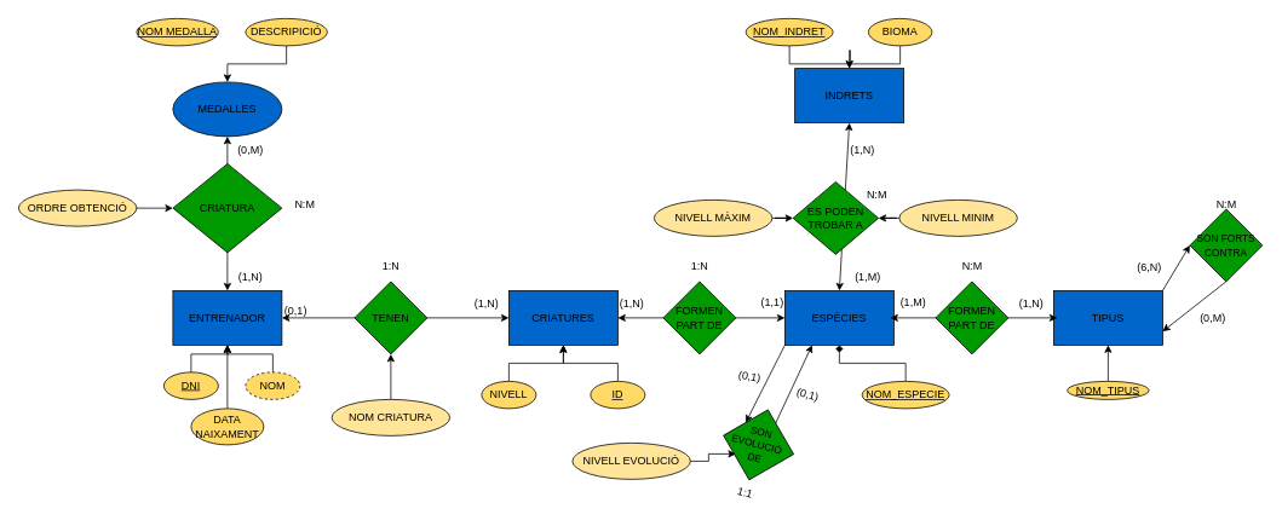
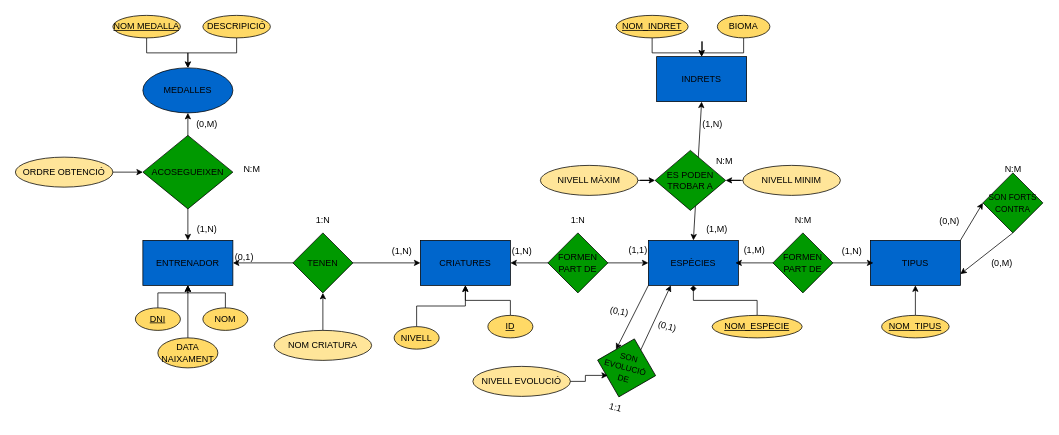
+ <mxCell id="55" style="edgeStyle=orthogonalEdgeStyle;rounded=0;orthogonalLoop=1;jettySize=auto;html=1;entryX=0.5;entryY=0;entryDx=0;entryDy=0;" edge="1" parent="1" source="56" target="52"><mxGeometry relative="1" as="geometry" /></mxCell>
- <mxCell id="57" style="edgeStyle=orthogonalEdgeStyle;rounded=0;orthogonalLoop=1;jettySize=auto;html=1;entryX=0.5;entryY=0;entryDx=0;entryDy=0;" edge="1" parent="1" source="58" target="52"><mxGeometry relative="1" as="geometry" /></mxCell>
+ <mxCell id="57" style="edgeStyle=orthogonalEdgeStyle;rounded=0;orthogonalLoop=1;jettySize=auto;html=1;entryX=0.5;entryY=0;entryDx=0;entryDy=0;endArrow=open;" edge="1" parent="1" source="58" target="52"><mxGeometry relative="1" as="geometry" /></mxCell>
- <mxCell id="60" value="CRIATURA" style="rhombus;whiteSpace=wrap;html=1;fillColor=#009900;" vertex="1" parent="1"><mxGeometry x="190" y="180" width="120" height="98" as="geometry" /></mxCell>
+ <mxCell id="60" value="ACOSEGUEIXEN" style="rhombus;whiteSpace=wrap;html=1;fillColor=#009900;" vertex="1" parent="1"><mxGeometry x="190" y="180" width="120" height="98" as="geometry" /></mxCell>
- <mxCell id="25" value="(6,N)" style="text;html=1;align=center;verticalAlign=middle;resizable=0;points=[];autosize=1;strokeColor=none;fillColor=none;" vertex="1" parent="1"><mxGeometry x="1240" y="280" width="50" height="30" as="geometry" /></mxCell>
+ <mxCell id="25" value="(0,N)" style="text;html=1;align=center;verticalAlign=middle;resizable=0;points=[];autosize=1;strokeColor=none;fillColor=none;" vertex="1" parent="1"><mxGeometry x="1240" y="280" width="50" height="30" as="geometry" /></mxCell>
- <mxCell id="49" value="&lt;font style=&quot;color: rgb(0, 0, 0);&quot;&gt;NOM&lt;/font&gt;" style="ellipse;whiteSpace=wrap;html=1;fillColor=#FFD966;dashed=1;" vertex="1" parent="1"><mxGeometry x="270" y="410" width="60" height="30" as="geometry" /></mxCell>
+ <mxCell id="49" value="&lt;font style=&quot;color: rgb(0, 0, 0);&quot;&gt;NOM&lt;/font&gt;" style="ellipse;whiteSpace=wrap;html=1;fillColor=#FFD966;" vertex="1" parent="1"><mxGeometry x="270" y="410" width="60" height="30" as="geometry" /></mxCell>
- <mxCell id="13" value="&lt;font style=&quot;color: rgb(0, 0, 0);&quot;&gt;&lt;u&gt;NOM_TIPUS&lt;/u&gt;&lt;/font&gt;" style="ellipse;whiteSpace=wrap;html=1;fillColor=#FFD966;" vertex="1" parent="1"><mxGeometry x="1175" y="420" width="90" height="20" as="geometry" /></mxCell>
+ <mxCell id="13" value="&lt;font style=&quot;color: rgb(0, 0, 0);&quot;&gt;&lt;u&gt;NOM_TIPUS&lt;/u&gt;&lt;/font&gt;" style="ellipse;whiteSpace=wrap;html=1;fillColor=#FFD966;" vertex="1" parent="1"><mxGeometry x="1175" y="420" width="90" height="30" as="geometry" /></mxCell>
- <mxCell id="7" value="&lt;font style=&quot;color: rgb(0, 0, 0);&quot;&gt;NIVELL&lt;/font&gt;" style="ellipse;whiteSpace=wrap;html=1;fillColor=#FFD966;" vertex="1" parent="1"><mxGeometry x="530" y="420" width="60" height="30" as="geometry" /></mxCell>
+ <mxCell id="7" value="&lt;font style=&quot;color: rgb(0, 0, 0);&quot;&gt;NIVELL&lt;/font&gt;" style="ellipse;whiteSpace=wrap;html=1;fillColor=#FFD966;" vertex="1" parent="1"><mxGeometry x="525" y="435" width="60" height="30" as="geometry" /></mxCell>
- <mxCell id="10" value="&lt;font style=&quot;color: rgb(0, 0, 0);&quot;&gt;&lt;u&gt;NOM_ESPECIE&lt;/u&gt;&lt;/font&gt;" style="ellipse;whiteSpace=wrap;html=1;fillColor=#FFD966;" vertex="1" parent="1"><mxGeometry x="949" y="420" width="96" height="30" as="geometry" /></mxCell>
+ <mxCell id="10" value="&lt;font style=&quot;color: rgb(0, 0, 0);&quot;&gt;&lt;u&gt;NOM_ESPECIE&lt;/u&gt;&lt;/font&gt;" style="ellipse;whiteSpace=wrap;html=1;fillColor=#FFD966;" vertex="1" parent="1"><mxGeometry x="949" y="420" width="120" height="30" as="geometry" /></mxCell>
